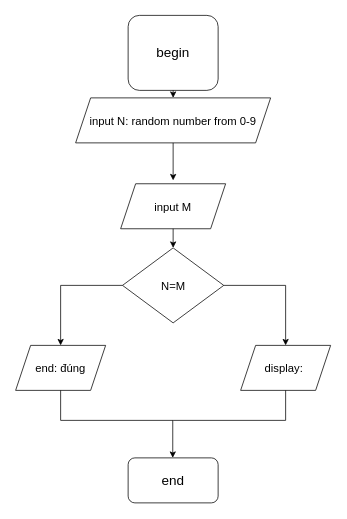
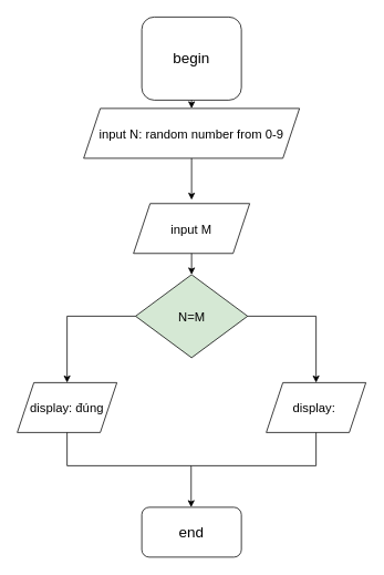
- <mxCell id="8" value="N=M" style="rhombus;whiteSpace=wrap;html=1;fontSize=15;" vertex="1" parent="1"><mxGeometry x="162.5" y="330" width="135" height="100" as="geometry" /></mxCell>
+ <mxCell id="8" value="N=M" style="rhombus;whiteSpace=wrap;html=1;fontSize=15;fillColor=#d5e8d4;" vertex="1" parent="1"><mxGeometry x="162.5" y="330" width="135" height="100" as="geometry" /></mxCell>
- <mxCell id="11" value="end: đúng" style="shape=parallelogram;perimeter=parallelogramPerimeter;whiteSpace=wrap;html=1;fixedSize=1;fontSize=15;" vertex="1" parent="1"><mxGeometry x="20" y="460" width="120" height="60" as="geometry" /></mxCell>
+ <mxCell id="11" value="display: đúng" style="shape=parallelogram;perimeter=parallelogramPerimeter;whiteSpace=wrap;html=1;fixedSize=1;fontSize=15;" vertex="1" parent="1"><mxGeometry x="20" y="460" width="120" height="60" as="geometry" /></mxCell>
